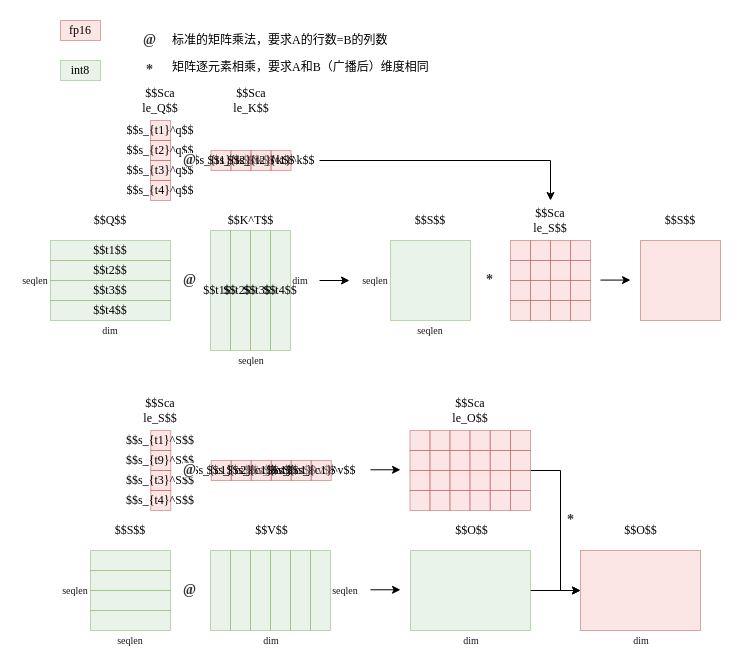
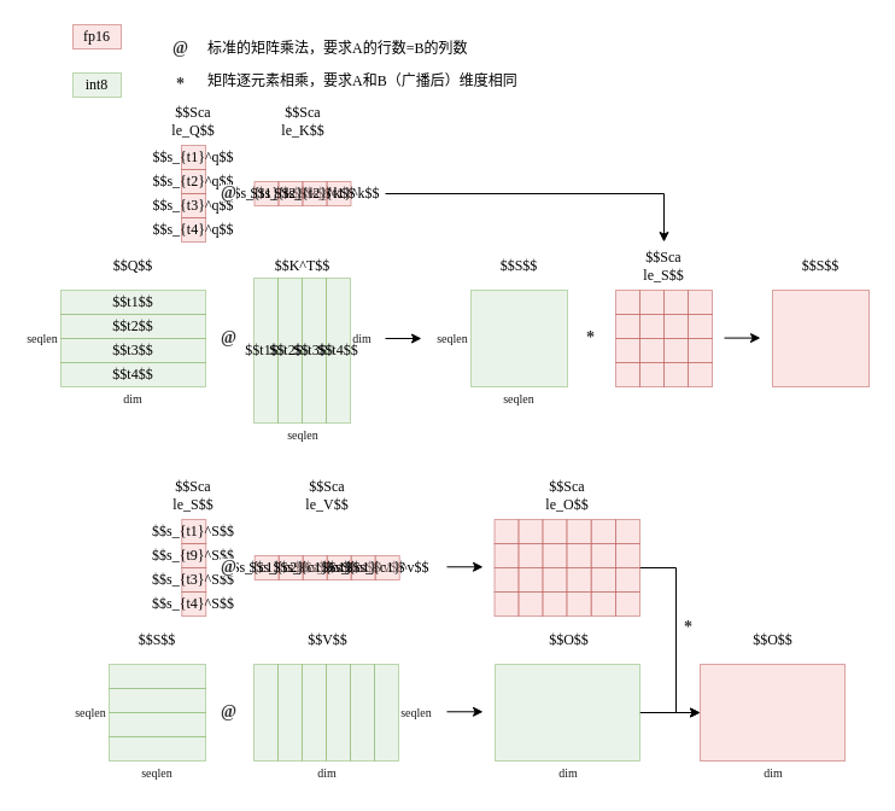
+ <mxCell id="82" value="&lt;font&gt;$$Sca le_V$$&lt;/font&gt;" style="text;html=1;align=center;verticalAlign=middle;whiteSpace=wrap;rounded=0;fontFamily=Times New Roman;" vertex="1" parent="1"><mxGeometry x="260.5" y="400" width="20" height="20" as="geometry" /></mxCell>
